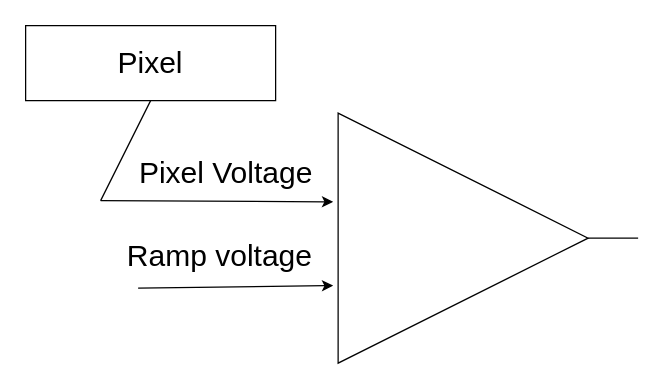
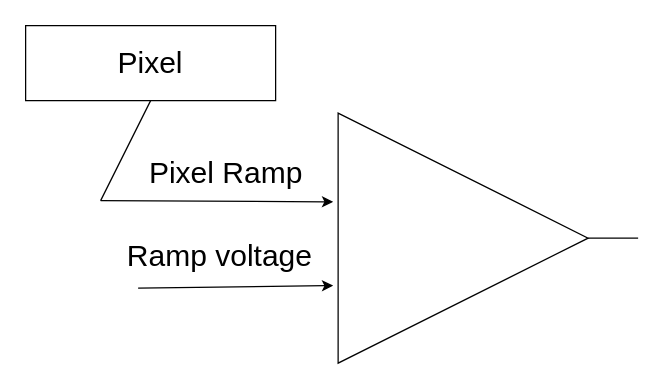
- <mxCell id="9" value="&lt;font style=&quot;font-size: 24px;&quot;&gt;Pixel Voltage&lt;/font&gt;" style="text;html=1;align=center;verticalAlign=middle;resizable=0;points=[];autosize=1;strokeColor=none;fillColor=none;" parent="1" vertex="1"><mxGeometry x="100" y="118" width="160" height="40" as="geometry" /></mxCell>
+ <mxCell id="9" value="&lt;font style=&quot;font-size: 24px;&quot;&gt;Pixel Ramp&lt;/font&gt;" style="text;html=1;align=center;verticalAlign=middle;resizable=0;points=[];autosize=1;strokeColor=none;fillColor=none;" parent="1" vertex="1"><mxGeometry x="100" y="118" width="160" height="40" as="geometry" /></mxCell>
